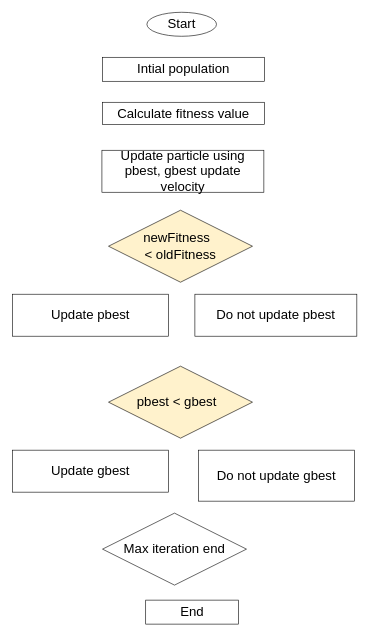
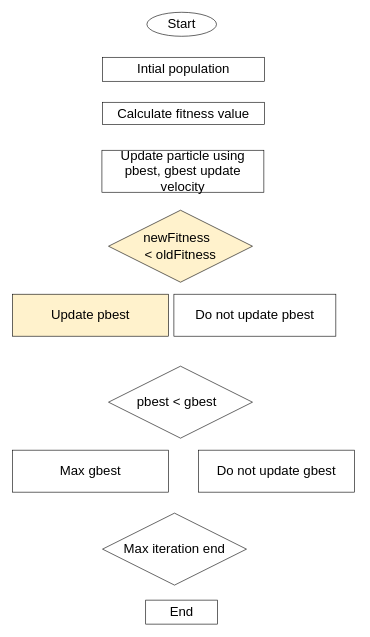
- <mxCell id="7" value="Update pbest" style="rounded=0;whiteSpace=wrap;html=1;fontSize=22;" vertex="1" parent="1"><mxGeometry x="20" y="490" width="260" height="70" as="geometry" /></mxCell>
+ <mxCell id="7" value="Update pbest" style="rounded=0;whiteSpace=wrap;html=1;fontSize=22;fillColor=#fff2cc;" vertex="1" parent="1"><mxGeometry x="20" y="490" width="260" height="70" as="geometry" /></mxCell>
- <mxCell id="8" value="Do not update pbest" style="rounded=0;whiteSpace=wrap;html=1;fontSize=22;" vertex="1" parent="1"><mxGeometry x="324" y="490" width="270" height="70" as="geometry" /></mxCell>
+ <mxCell id="8" value="Do not update pbest" style="rounded=0;whiteSpace=wrap;html=1;fontSize=22;" vertex="1" parent="1"><mxGeometry x="289" y="490" width="270" height="70" as="geometry" /></mxCell>
- <mxCell id="9" value="pbest &amp;lt; gbest&amp;nbsp;&amp;nbsp;&lt;br&gt;" style="rhombus;whiteSpace=wrap;html=1;fontSize=22;fillColor=#fff2cc;" vertex="1" parent="1"><mxGeometry x="180" y="610" width="240" height="120" as="geometry" /></mxCell>
+ <mxCell id="9" value="pbest &amp;lt; gbest&amp;nbsp;&amp;nbsp;&lt;br&gt;" style="rhombus;whiteSpace=wrap;html=1;fontSize=22;" vertex="1" parent="1"><mxGeometry x="180" y="610" width="240" height="120" as="geometry" /></mxCell>
- <mxCell id="10" value="Update gbest" style="rounded=0;whiteSpace=wrap;html=1;fontSize=22;" vertex="1" parent="1"><mxGeometry x="20" y="750" width="260" height="70" as="geometry" /></mxCell>
+ <mxCell id="10" value="Max gbest" style="rounded=0;whiteSpace=wrap;html=1;fontSize=22;" vertex="1" parent="1"><mxGeometry x="20" y="750" width="260" height="70" as="geometry" /></mxCell>
- <mxCell id="11" value="Do not update gbest" style="rounded=0;whiteSpace=wrap;html=1;fontSize=22;" vertex="1" parent="1"><mxGeometry x="330" y="750" width="260" height="85" as="geometry" /></mxCell>
+ <mxCell id="11" value="Do not update gbest" style="rounded=0;whiteSpace=wrap;html=1;fontSize=22;" vertex="1" parent="1"><mxGeometry x="330" y="750" width="260" height="70" as="geometry" /></mxCell>
- <mxCell id="13" value="End" style="rounded=0;whiteSpace=wrap;html=1;fontSize=22;" vertex="1" parent="1"><mxGeometry x="242" y="1000" width="155" height="40" as="geometry" /></mxCell>
+ <mxCell id="13" value="End" style="rounded=0;whiteSpace=wrap;html=1;fontSize=22;" vertex="1" parent="1"><mxGeometry x="242" y="1000" width="120" height="40" as="geometry" /></mxCell>
